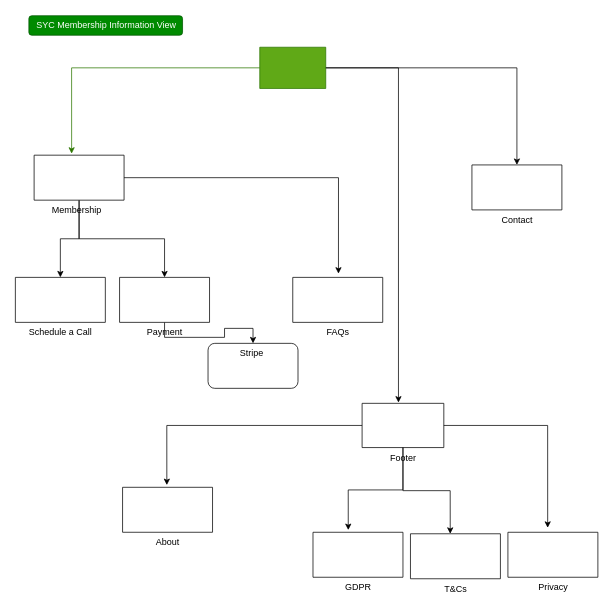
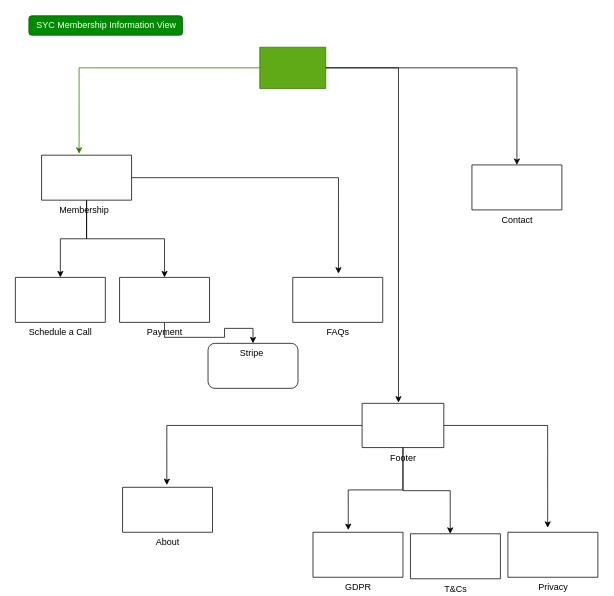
- <mxCell id="7" value="Membership&amp;nbsp;&amp;nbsp;" style="verticalLabelPosition=bottom;verticalAlign=top;html=1;shape=mxgraph.basic.rect;fillColor2=none;strokeWidth=1;size=20;indent=5;" vertex="1" parent="1"><mxGeometry x="45" y="206" width="120" height="60" as="geometry" /></mxCell>
+ <mxCell id="7" value="Membership&amp;nbsp;&amp;nbsp;" style="verticalLabelPosition=bottom;verticalAlign=top;html=1;shape=mxgraph.basic.rect;fillColor2=none;strokeWidth=1;size=20;indent=5;" vertex="1" parent="1"><mxGeometry x="55" y="206" width="120" height="60" as="geometry" /></mxCell>
